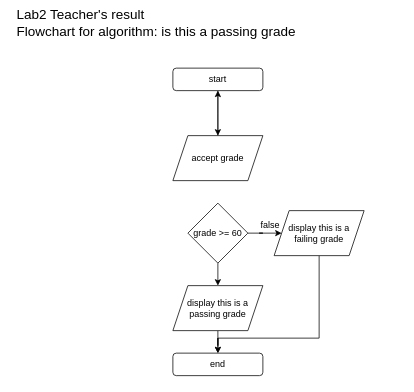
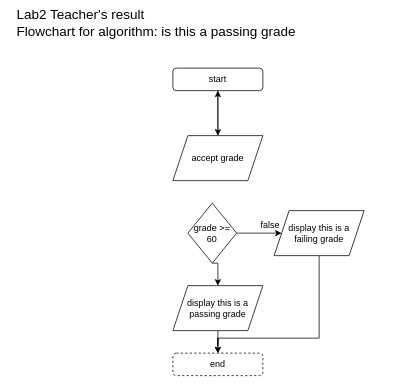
- <mxCell id="12" value="grade &amp;gt;= 60" style="rhombus;whiteSpace=wrap;html=1;" vertex="1" parent="1"><mxGeometry x="250" y="270" width="80" height="80" as="geometry" /></mxCell>
+ <mxCell id="12" value="grade &amp;gt;= 60" style="rhombus;whiteSpace=wrap;html=1;" vertex="1" parent="1"><mxGeometry x="250" y="270" width="65" height="80" as="geometry" /></mxCell>
- <mxCell id="5" value="end" style="rounded=1;whiteSpace=wrap;html=1;" vertex="1" parent="1"><mxGeometry x="230" y="470" width="120" height="30" as="geometry" /></mxCell>
+ <mxCell id="5" value="end" style="rounded=1;whiteSpace=wrap;html=1;dashed=1;" vertex="1" parent="1"><mxGeometry x="230" y="470" width="120" height="30" as="geometry" /></mxCell>
